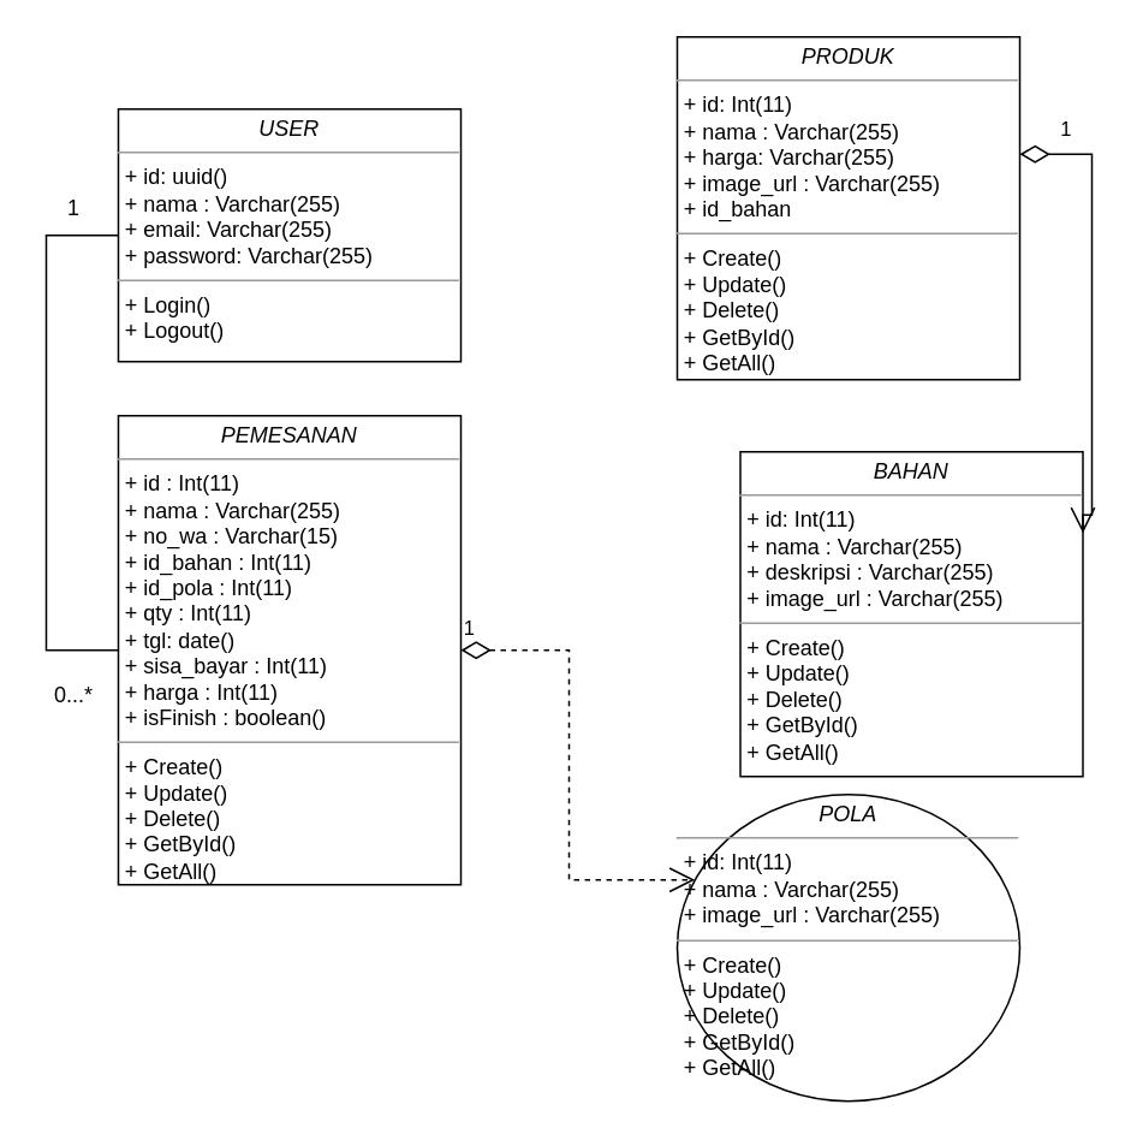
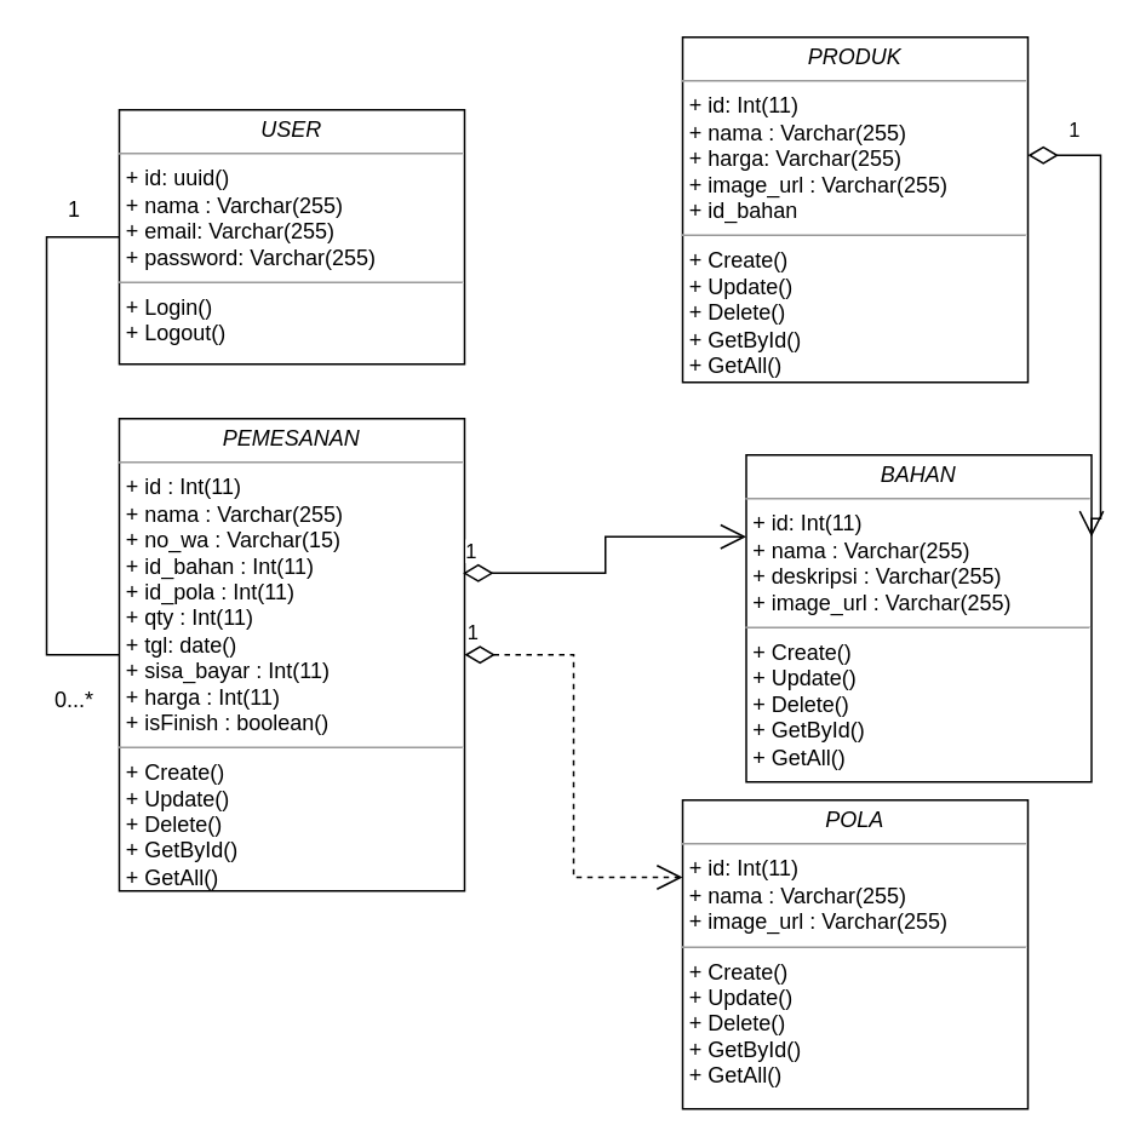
+ <mxCell id="4" value="1" style="endArrow=open;html=1;endSize=12;startArrow=diamondThin;startSize=14;startFill=0;edgeStyle=orthogonalEdgeStyle;align=left;verticalAlign=bottom;rounded=0;entryX=0;entryY=0.25;entryDx=0;entryDy=0;exitX=0.995;exitY=0.327;exitDx=0;exitDy=0;exitPerimeter=0;" parent="1" source="3" target="2" edge="1"><mxGeometry x="-1" y="3" relative="1" as="geometry"><mxPoint x="365" y="430" as="sourcePoint" /><mxPoint x="395" y="480" as="targetPoint" /></mxGeometry></mxCell>
- <mxCell id="5" value="&lt;p style=&quot;margin:0px;margin-top:4px;text-align:center;&quot;&gt;&lt;i&gt;POLA&lt;/i&gt;&lt;/p&gt;&lt;hr size=&quot;1&quot;&gt;&lt;p style=&quot;margin:0px;margin-left:4px;&quot;&gt;+ id: Int(11)&amp;nbsp;&lt;br&gt;+ nama : Varchar(255)&lt;/p&gt;&lt;p style=&quot;margin:0px;margin-left:4px;&quot;&gt;+ image_url : Varchar(255)&lt;/p&gt;&lt;hr size=&quot;1&quot;&gt;&lt;p style=&quot;border-color: var(--border-color); margin: 0px 0px 0px 4px;&quot;&gt;+ Create()&lt;/p&gt;&lt;p style=&quot;border-color: var(--border-color); margin: 0px 0px 0px 4px;&quot;&gt;+ Update()&lt;/p&gt;&lt;p style=&quot;border-color: var(--border-color); margin: 0px 0px 0px 4px;&quot;&gt;+ Delete()&lt;/p&gt;&lt;p style=&quot;border-color: var(--border-color); margin: 0px 0px 0px 4px;&quot;&gt;+ GetById()&lt;/p&gt;&lt;p style=&quot;border-color: var(--border-color); margin: 0px 0px 0px 4px;&quot;&gt;+ GetAll()&lt;br&gt;&lt;/p&gt;" style="ellipse;verticalAlign=top;align=left;overflow=fill;fontSize=12;fontFamily=Helvetica;html=1;whiteSpace=wrap;" parent="1" vertex="1"><mxGeometry x="375" y="440" width="190" height="170" as="geometry" /></mxCell>
+ <mxCell id="5" value="&lt;p style=&quot;margin:0px;margin-top:4px;text-align:center;&quot;&gt;&lt;i&gt;POLA&lt;/i&gt;&lt;/p&gt;&lt;hr size=&quot;1&quot;&gt;&lt;p style=&quot;margin:0px;margin-left:4px;&quot;&gt;+ id: Int(11)&amp;nbsp;&lt;br&gt;+ nama : Varchar(255)&lt;/p&gt;&lt;p style=&quot;margin:0px;margin-left:4px;&quot;&gt;+ image_url : Varchar(255)&lt;/p&gt;&lt;hr size=&quot;1&quot;&gt;&lt;p style=&quot;border-color: var(--border-color); margin: 0px 0px 0px 4px;&quot;&gt;+ Create()&lt;/p&gt;&lt;p style=&quot;border-color: var(--border-color); margin: 0px 0px 0px 4px;&quot;&gt;+ Update()&lt;/p&gt;&lt;p style=&quot;border-color: var(--border-color); margin: 0px 0px 0px 4px;&quot;&gt;+ Delete()&lt;/p&gt;&lt;p style=&quot;border-color: var(--border-color); margin: 0px 0px 0px 4px;&quot;&gt;+ GetById()&lt;/p&gt;&lt;p style=&quot;border-color: var(--border-color); margin: 0px 0px 0px 4px;&quot;&gt;+ GetAll()&lt;br&gt;&lt;/p&gt;" style="verticalAlign=top;align=left;overflow=fill;fontSize=12;fontFamily=Helvetica;html=1;whiteSpace=wrap;" parent="1" vertex="1"><mxGeometry x="375" y="440" width="190" height="170" as="geometry" /></mxCell>
